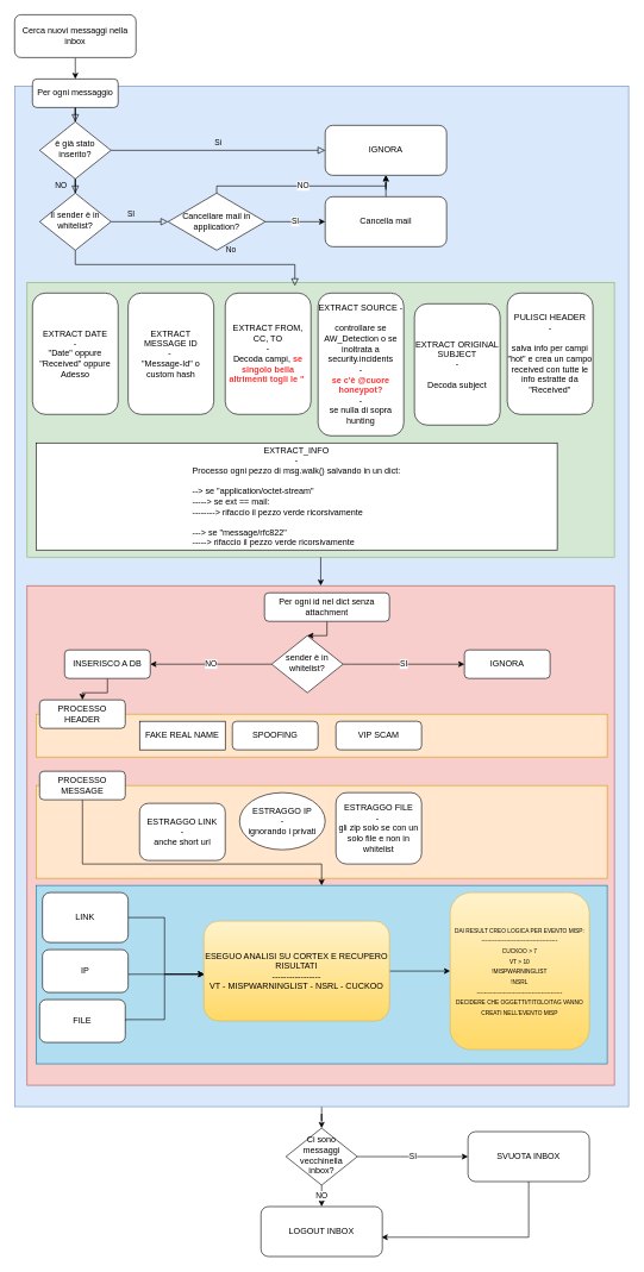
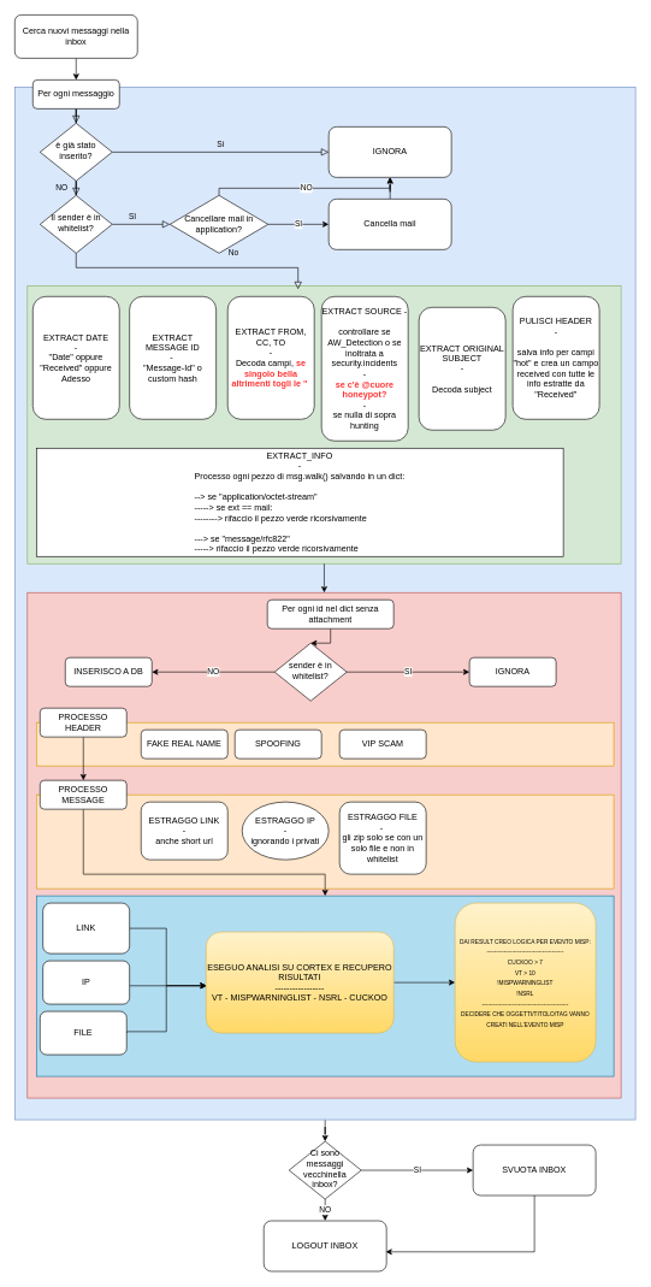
- <mxCell id="44" value="" style="edgeStyle=orthogonalEdgeStyle;rounded=0;orthogonalLoop=1;jettySize=auto;html=1;" parent="1" source="45" target="47" edge="1"><mxGeometry relative="1" as="geometry" /></mxCell>
- <mxCell id="48" value="FAKE REAL NAME" style="whiteSpace=wrap;html=1;fontSize=12;glass=0;strokeWidth=1;shadow=0;rounded=0;" parent="1" vertex="1"><mxGeometry x="195" y="1010" width="120" height="40" as="geometry" /></mxCell>
+ <mxCell id="48" value="FAKE REAL NAME" style="rounded=1;whiteSpace=wrap;html=1;fontSize=12;glass=0;strokeWidth=1;shadow=0;" parent="1" vertex="1"><mxGeometry x="195" y="1010" width="120" height="40" as="geometry" /></mxCell>
+ <mxCell id="46" value="" style="edgeStyle=orthogonalEdgeStyle;rounded=0;orthogonalLoop=1;jettySize=auto;html=1;" parent="1" source="47" target="53" edge="1"><mxGeometry relative="1" as="geometry" /></mxCell>
- <mxCell id="54" value="ESTRAGGO LINK&lt;br&gt;-&lt;br&gt;anche short url" style="rounded=1;whiteSpace=wrap;html=1;fontSize=12;glass=0;strokeWidth=1;shadow=0;" parent="1" vertex="1"><mxGeometry x="195" y="1125" width="120" height="80" as="geometry" /></mxCell>
+ <mxCell id="54" value="ESTRAGGO LINK&lt;br&gt;-&lt;br&gt;anche short url" style="rounded=1;whiteSpace=wrap;html=1;fontSize=12;glass=0;strokeWidth=1;shadow=0;" parent="1" vertex="1"><mxGeometry x="195" y="1110" width="120" height="80" as="geometry" /></mxCell>
